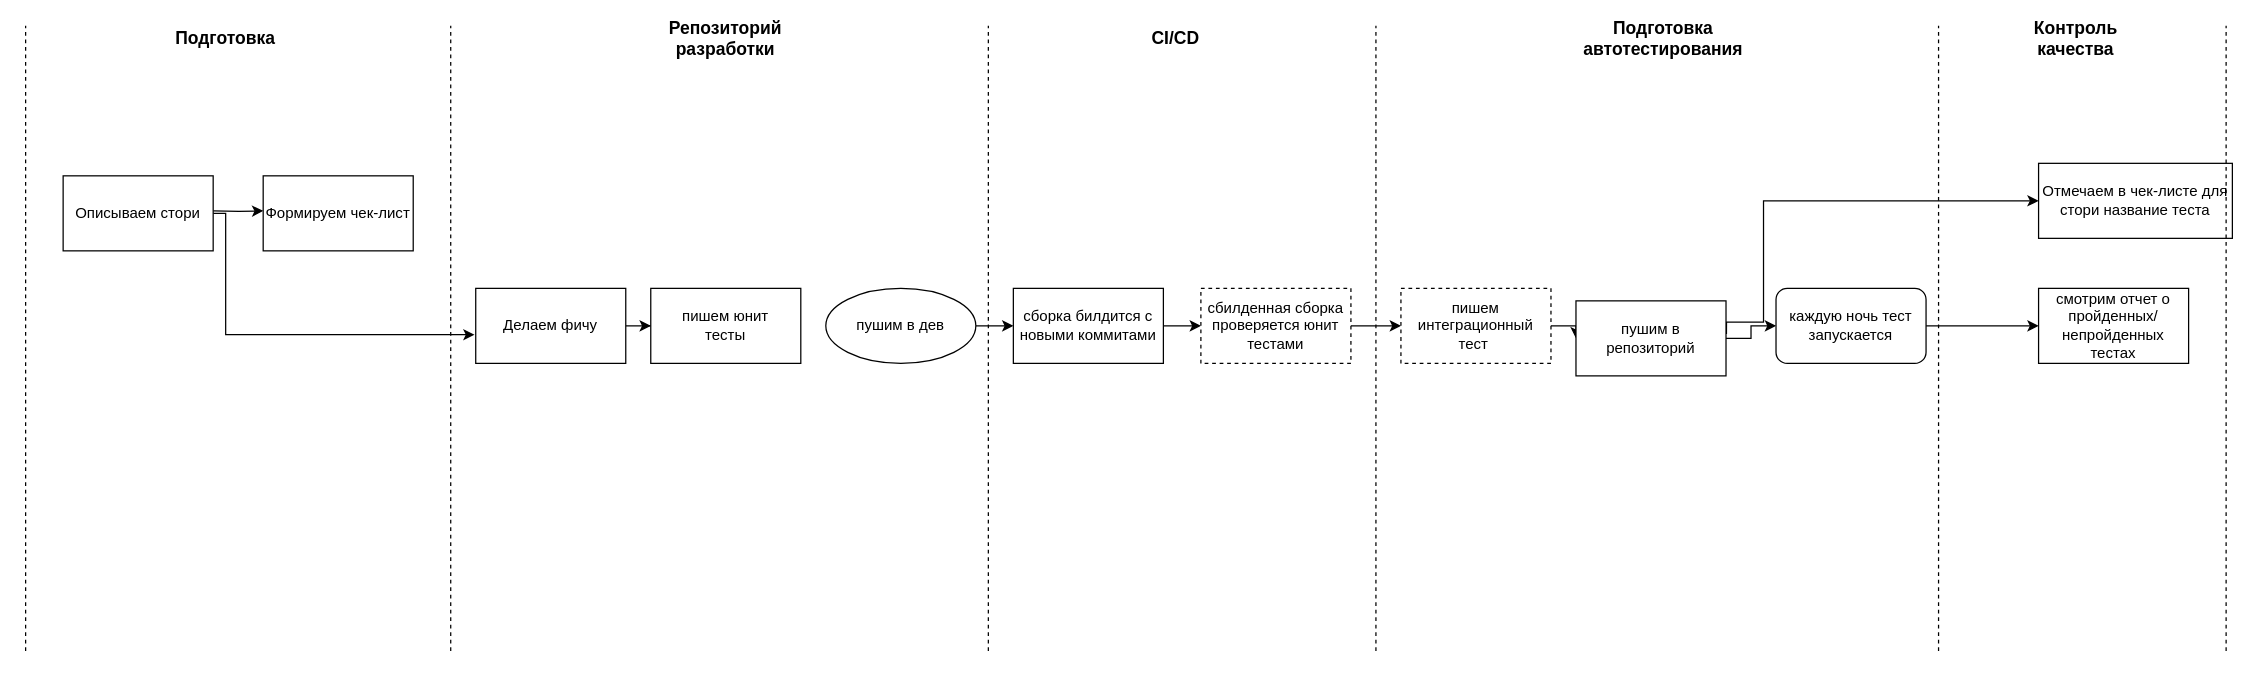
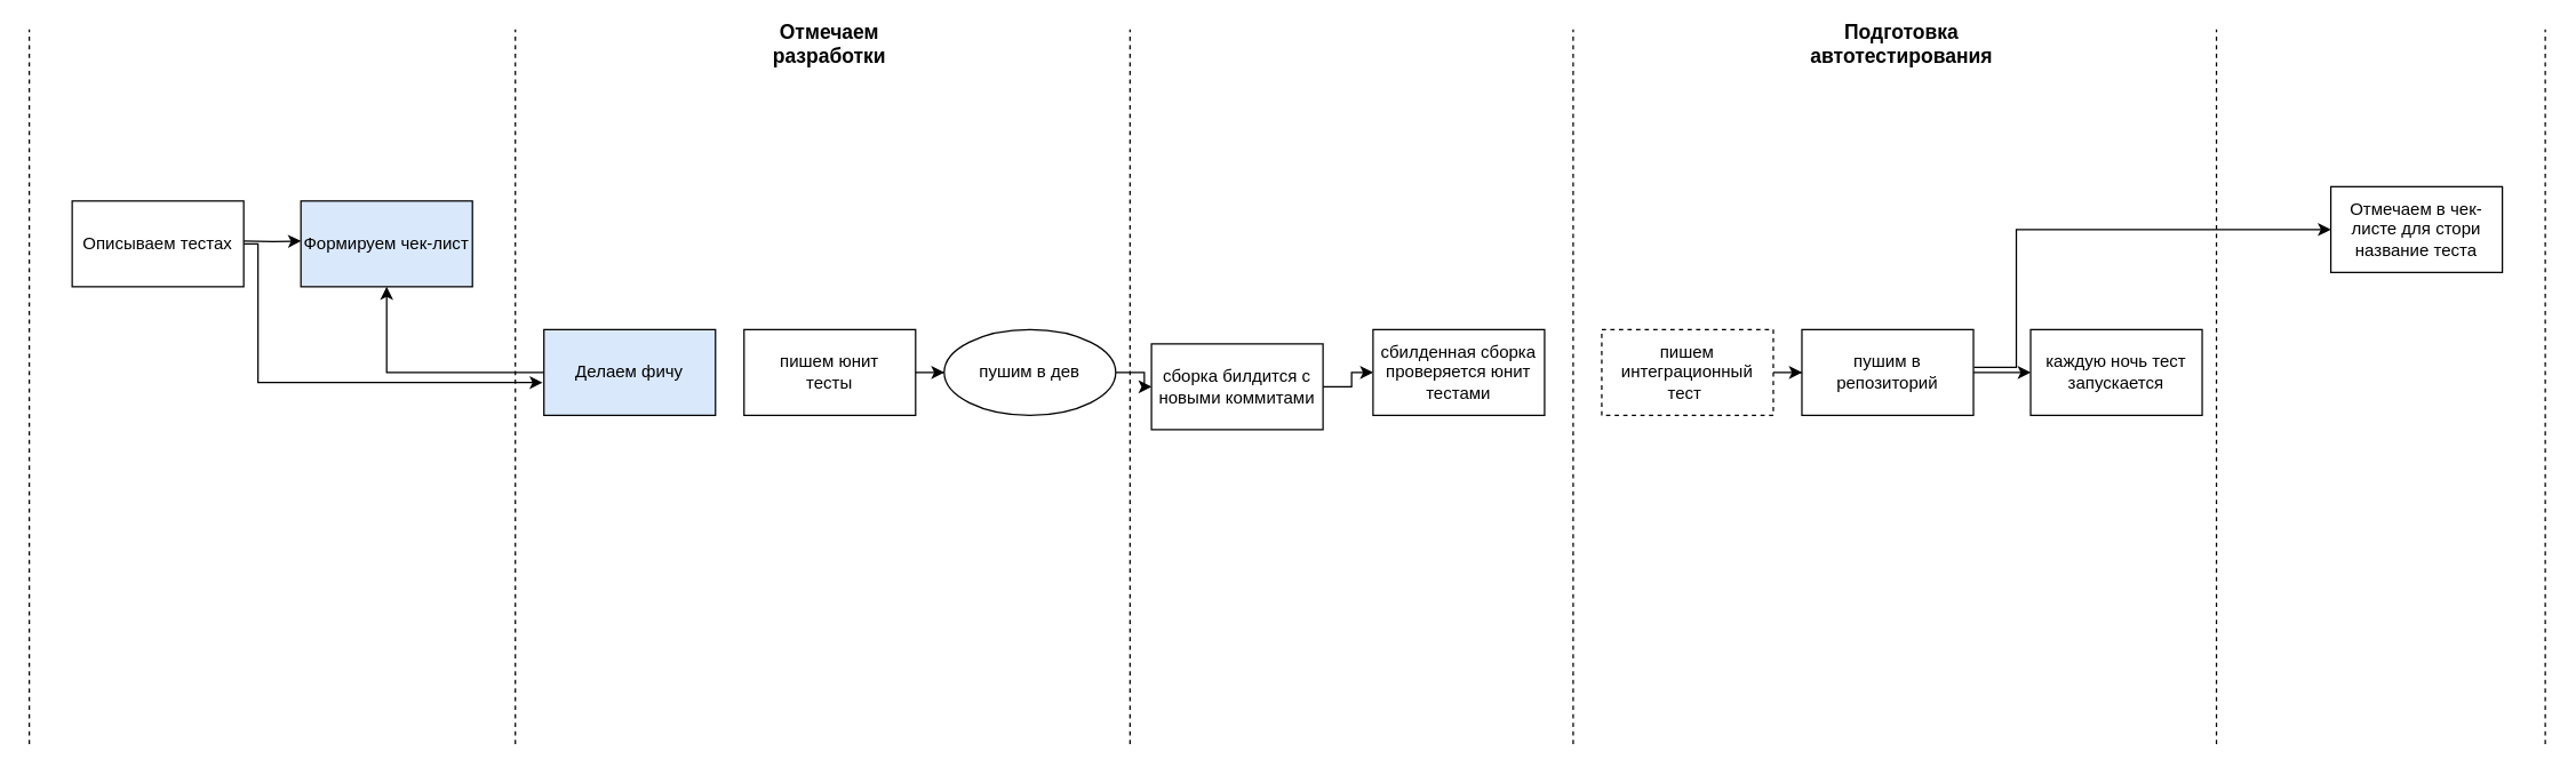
- <mxCell id="29" value="&lt;span style=&quot;font-size: 14px&quot;&gt;Подготовка&lt;/span&gt;" style="text;html=1;strokeColor=none;fillColor=none;align=center;verticalAlign=middle;whiteSpace=wrap;rounded=0;fontStyle=1" vertex="1" parent="1"><mxGeometry x="160" y="20" width="40" height="20" as="geometry" /></mxCell>
- <mxCell id="31" value="&lt;span style=&quot;font-size: 14px&quot;&gt;Репозиторий разработки&lt;/span&gt;" style="text;html=1;strokeColor=none;fillColor=none;align=center;verticalAlign=middle;whiteSpace=wrap;rounded=0;fontStyle=1" vertex="1" parent="1"><mxGeometry x="560" y="20" width="40" height="20" as="geometry" /></mxCell>
+ <mxCell id="31" value="&lt;span style=&quot;font-size: 14px&quot;&gt;Отмечаем разработки&lt;/span&gt;" style="text;html=1;strokeColor=none;fillColor=none;align=center;verticalAlign=middle;whiteSpace=wrap;rounded=0;fontStyle=1" vertex="1" parent="1"><mxGeometry x="560" y="20" width="40" height="20" as="geometry" /></mxCell>
- <mxCell id="33" value="&lt;span style=&quot;font-size: 14px&quot;&gt;CI/CD&lt;/span&gt;" style="text;html=1;strokeColor=none;fillColor=none;align=center;verticalAlign=middle;whiteSpace=wrap;rounded=0;fontStyle=1" vertex="1" parent="1"><mxGeometry x="920" y="20" width="40" height="20" as="geometry" /></mxCell>
- <mxCell id="34" value="&lt;span style=&quot;font-size: 14px&quot;&gt;Контроль качества&lt;/span&gt;" style="text;html=1;strokeColor=none;fillColor=none;align=center;verticalAlign=middle;whiteSpace=wrap;rounded=0;fontStyle=1" vertex="1" parent="1"><mxGeometry x="1640" y="20" width="40" height="20" as="geometry" /></mxCell>
- <mxCell id="20" value="Отмечаем в чек-листе для стори название теста" style="rounded=0;whiteSpace=wrap;html=1;" vertex="1" parent="1"><mxGeometry x="1630" y="130" width="155" height="60" as="geometry" /></mxCell>
+ <mxCell id="20" value="Отмечаем в чек-листе для стори название теста" style="rounded=0;whiteSpace=wrap;html=1;" vertex="1" parent="1"><mxGeometry x="1630" y="130" width="120" height="60" as="geometry" /></mxCell>
- <mxCell id="18" value="Описываем стори" style="rounded=0;whiteSpace=wrap;html=1;" vertex="1" parent="1"><mxGeometry x="50" width="120" height="60" as="geometry" y="140" /></mxCell>
+ <mxCell id="18" value="Описываем тестах" style="rounded=0;whiteSpace=wrap;html=1;" vertex="1" parent="1"><mxGeometry x="50" width="120" height="60" as="geometry" y="140" /></mxCell>
- <mxCell id="19" value="Формируем чек-лист" style="rounded=0;whiteSpace=wrap;html=1;" vertex="1" parent="1"><mxGeometry x="210" width="120" height="60" as="geometry" y="140" /></mxCell>
+ <mxCell id="19" value="Формируем чек-лист" style="rounded=0;whiteSpace=wrap;html=1;fillColor=#dae8fc;" vertex="1" parent="1"><mxGeometry x="210" width="120" height="60" as="geometry" y="140" /></mxCell>
- <mxCell id="3" value="Делаем фичу" style="rounded=0;whiteSpace=wrap;html=1;" parent="1" vertex="1"><mxGeometry x="380" y="230" width="120" height="60" as="geometry" /></mxCell>
+ <mxCell id="3" value="Делаем фичу" style="rounded=0;whiteSpace=wrap;html=1;fillColor=#dae8fc;" parent="1" vertex="1"><mxGeometry x="380" y="230" width="120" height="60" as="geometry" /></mxCell>
- <mxCell id="2" style="edgeStyle=orthogonalEdgeStyle;rounded=0;orthogonalLoop=1;jettySize=auto;html=1;entryX=0;entryY=0.5;entryDx=0;entryDy=0;" edge="1" parent="1" source="3" target="5"><mxGeometry relative="1" as="geometry" /></mxCell>
+ <mxCell id="2" style="edgeStyle=orthogonalEdgeStyle;rounded=0;orthogonalLoop=1;jettySize=auto;html=1;" edge="1" parent="1" source="3" target="19"><mxGeometry relative="1" as="geometry" /></mxCell>
+ <mxCell id="4" style="edgeStyle=orthogonalEdgeStyle;rounded=0;orthogonalLoop=1;jettySize=auto;html=1;" edge="1" parent="1" source="5" target="7"><mxGeometry relative="1" as="geometry" /></mxCell>
- <mxCell id="24" value="сборка билдится с новыми коммитами" style="rounded=0;whiteSpace=wrap;html=1;" vertex="1" parent="1"><mxGeometry x="810" y="230" width="120" height="60" as="geometry" /></mxCell>
+ <mxCell id="24" value="сборка билдится с новыми коммитами" style="rounded=0;whiteSpace=wrap;html=1;" vertex="1" parent="1"><mxGeometry x="805" y="240" width="120" height="60" as="geometry" /></mxCell>
- <mxCell id="26" value="сбилденная сборка проверяется юнит тестами" style="rounded=0;whiteSpace=wrap;html=1;dashed=1;" vertex="1" parent="1"><mxGeometry x="960" y="230" width="120" height="60" as="geometry" /></mxCell>
+ <mxCell id="26" value="сбилденная сборка проверяется юнит тестами" style="rounded=0;whiteSpace=wrap;html=1;" vertex="1" parent="1"><mxGeometry x="960" y="230" width="120" height="60" as="geometry" /></mxCell>
- <mxCell id="25" style="edgeStyle=orthogonalEdgeStyle;rounded=0;orthogonalLoop=1;jettySize=auto;html=1;entryX=0;entryY=0.5;entryDx=0;entryDy=0;" edge="1" parent="1" source="26" target="10"><mxGeometry relative="1" as="geometry" /></mxCell>
- <mxCell id="14" value="каждую ночь тест запускается" style="whiteSpace=wrap;html=1;rounded=1;" vertex="1" parent="1"><mxGeometry x="1420" y="230" width="120" height="60" as="geometry" /></mxCell>
+ <mxCell id="14" value="каждую ночь тест запускается" style="rounded=0;whiteSpace=wrap;html=1;" vertex="1" parent="1"><mxGeometry x="1420" y="230" width="120" height="60" as="geometry" /></mxCell>
- <mxCell id="13" style="edgeStyle=orthogonalEdgeStyle;rounded=0;orthogonalLoop=1;jettySize=auto;html=1;entryX=0;entryY=0.5;entryDx=0;entryDy=0;" edge="1" parent="1" source="14" target="15"><mxGeometry relative="1" as="geometry" /></mxCell>
- <mxCell id="15" value="смотрим отчет о пройденных/непройденных тестах" style="rounded=0;whiteSpace=wrap;html=1;" vertex="1" parent="1"><mxGeometry x="1630" y="230" width="120" height="60" as="geometry" /></mxCell>
- <mxCell id="12" value="пушим в репозиторий" style="rounded=0;whiteSpace=wrap;html=1;" vertex="1" parent="1"><mxGeometry x="1260" y="240" width="120" height="60" as="geometry" /></mxCell>
+ <mxCell id="12" value="пушим в репозиторий" style="rounded=0;whiteSpace=wrap;html=1;" vertex="1" parent="1"><mxGeometry x="1260" y="230" width="120" height="60" as="geometry" /></mxCell>
